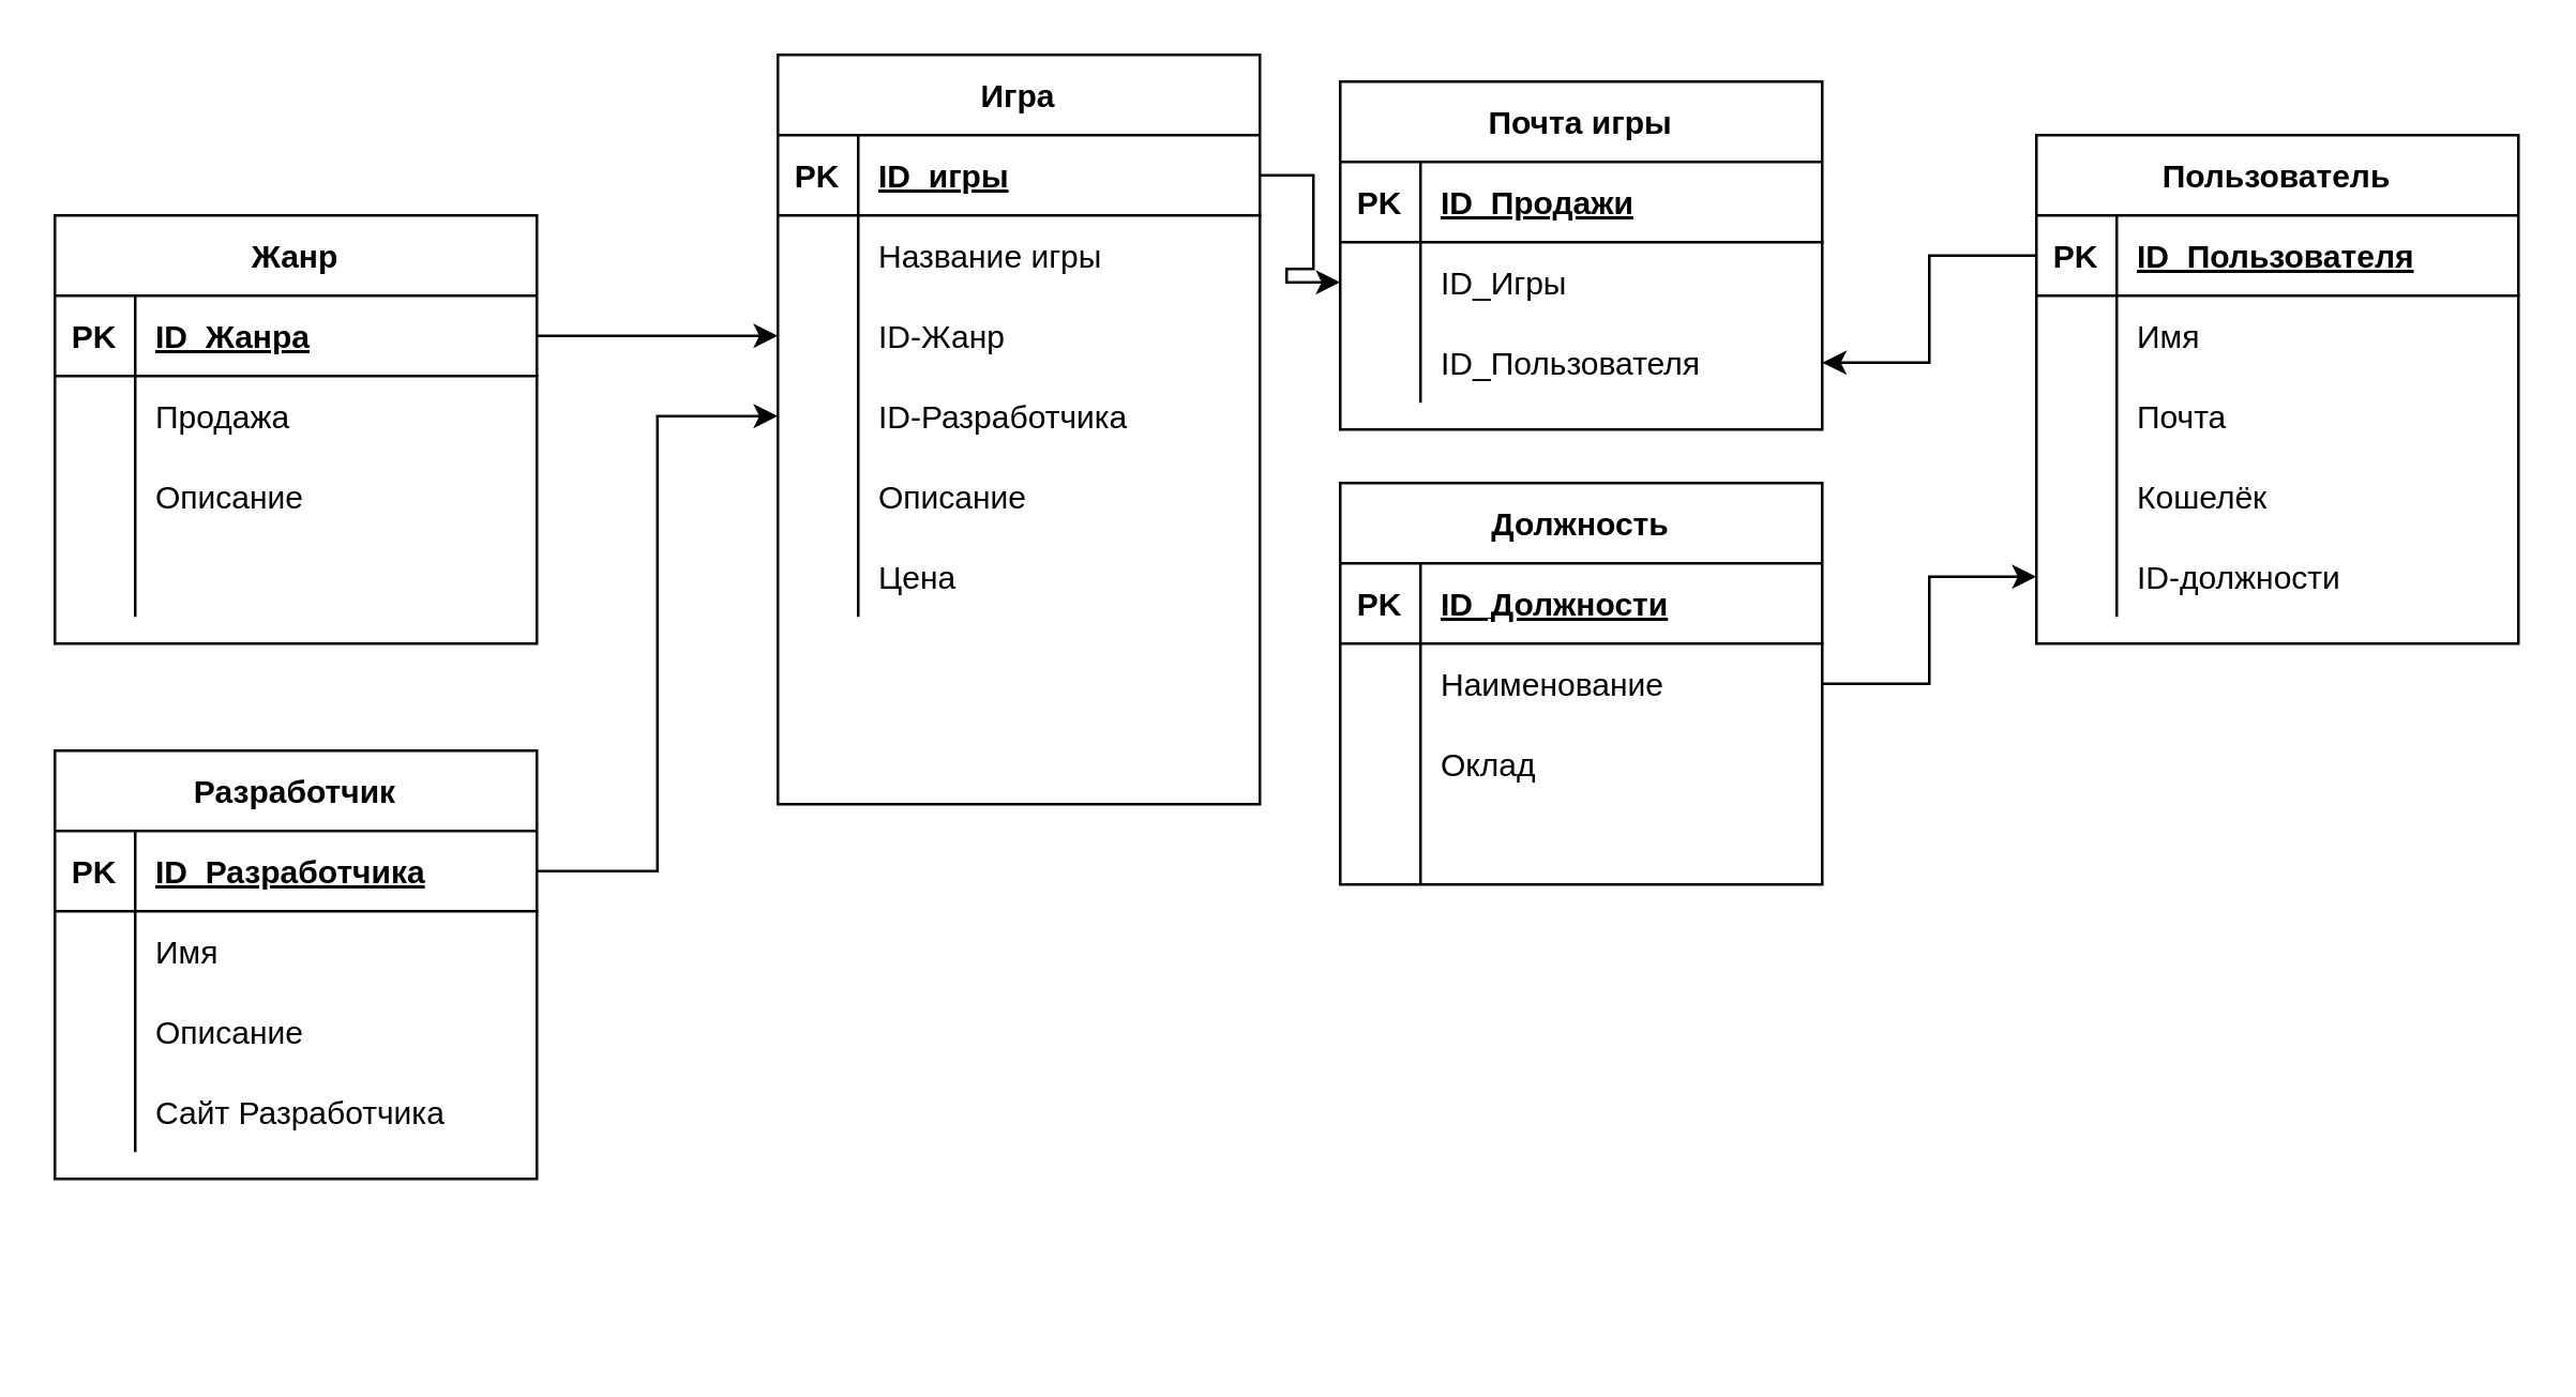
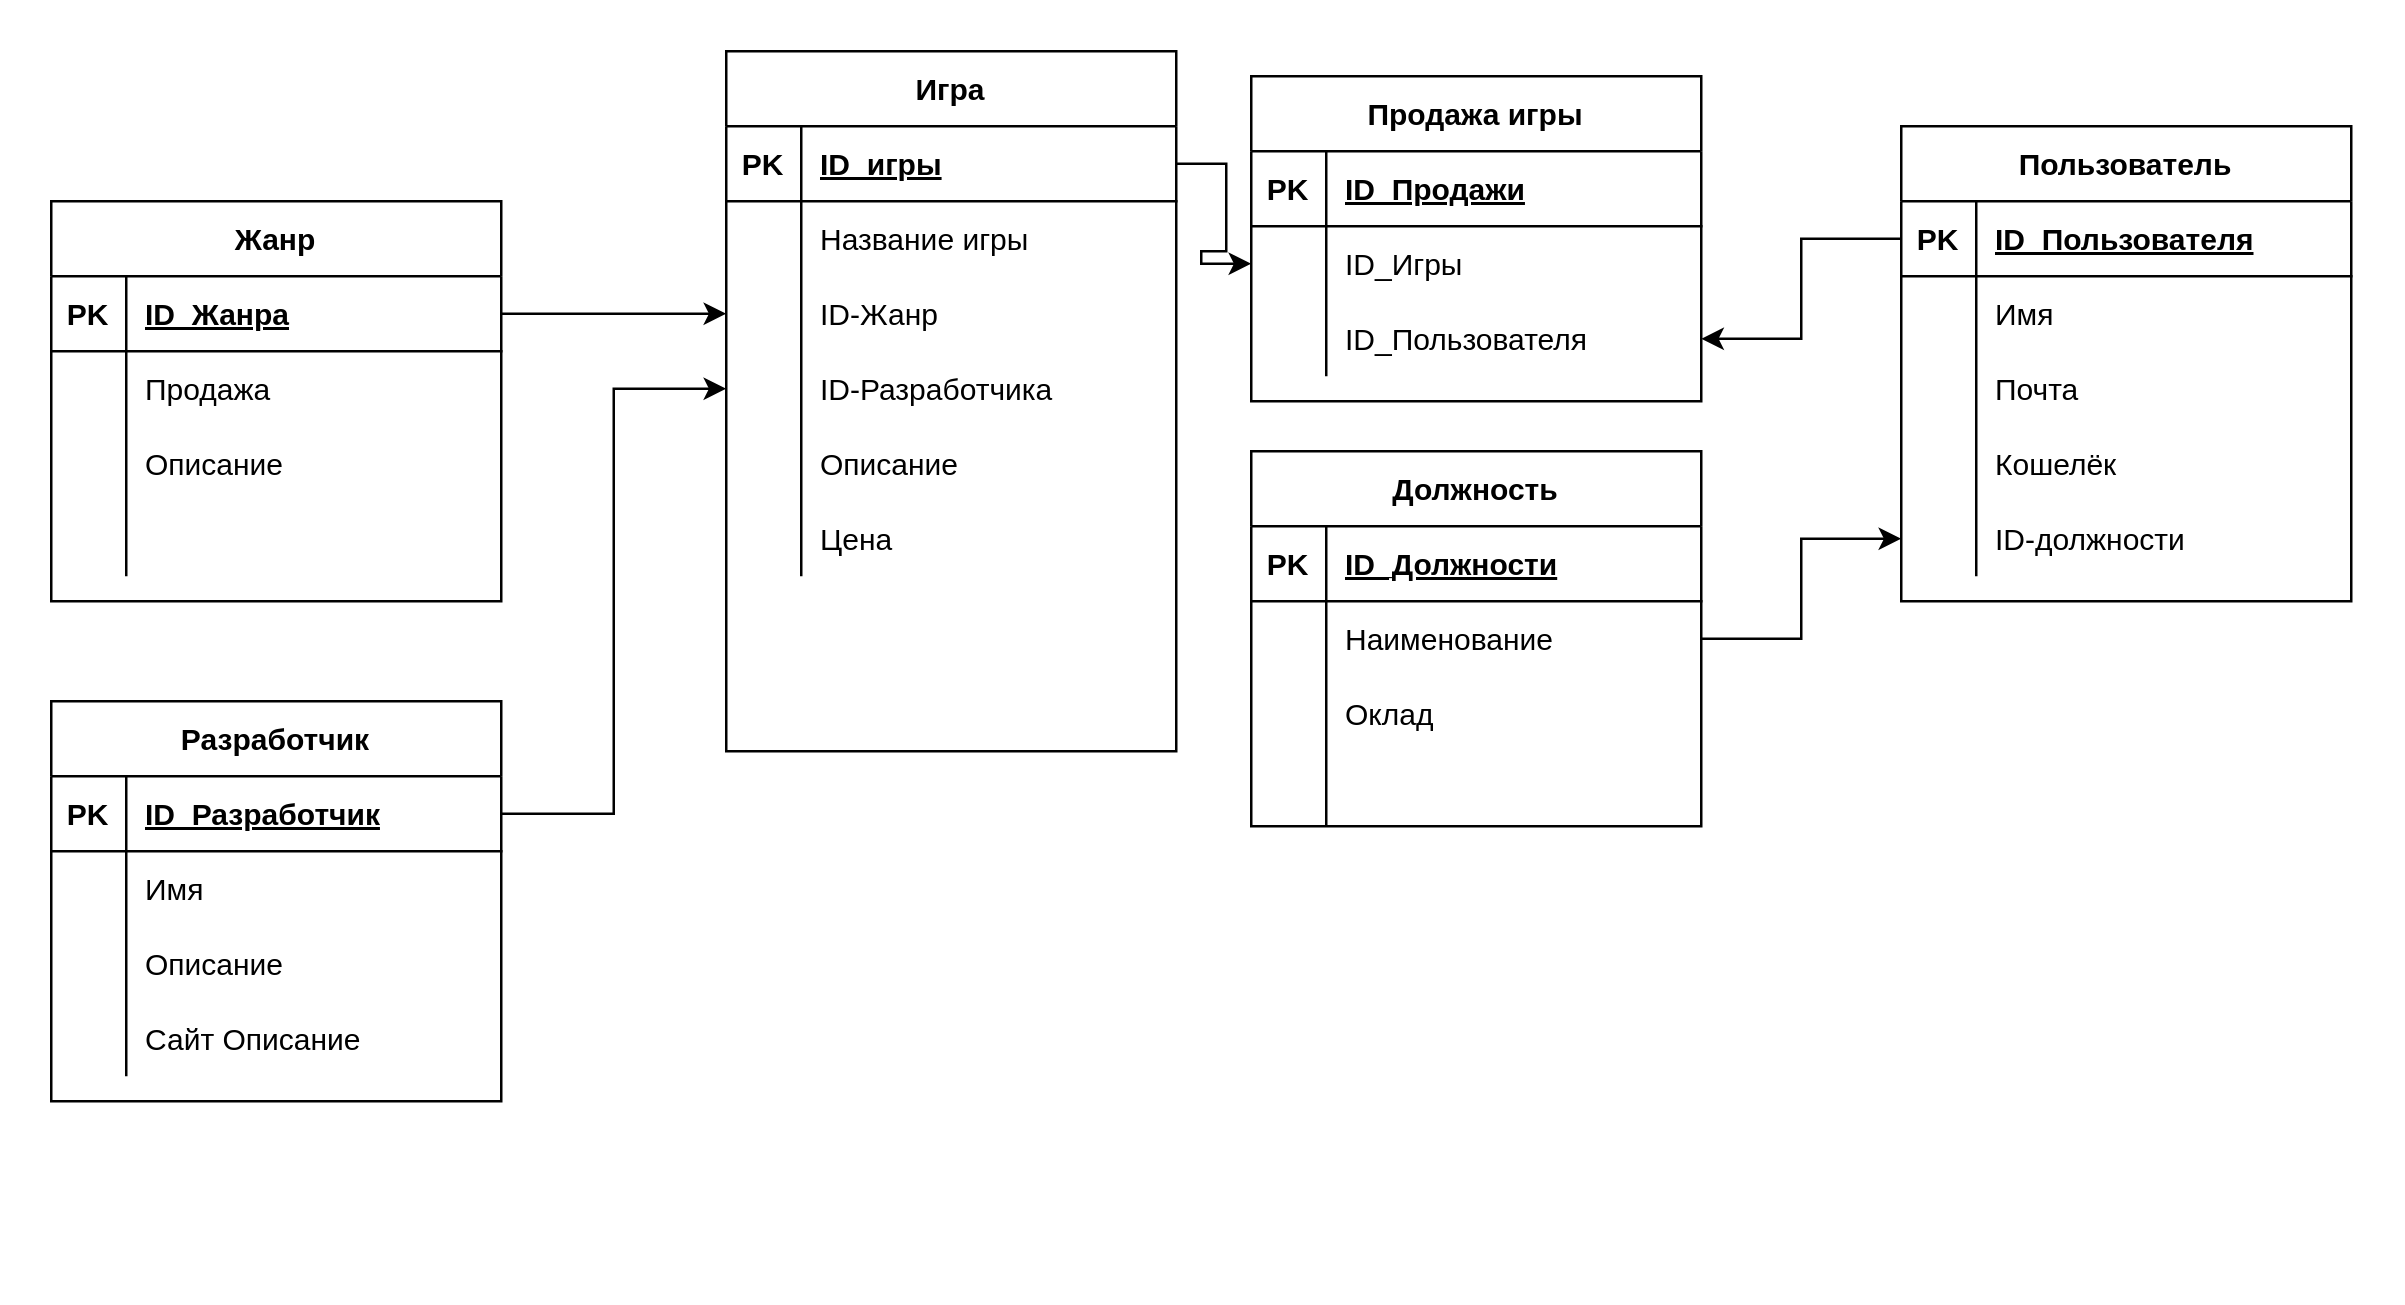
- <mxCell id="64" value="Почта игры" style="shape=table;startSize=30;container=1;collapsible=1;childLayout=tableLayout;fixedRows=1;rowLines=0;fontStyle=1;align=center;resizeLast=1;" parent="1" vertex="1"><mxGeometry x="500" y="30" width="180" height="130" as="geometry" /></mxCell>
+ <mxCell id="64" value="Продажа игры" style="shape=table;startSize=30;container=1;collapsible=1;childLayout=tableLayout;fixedRows=1;rowLines=0;fontStyle=1;align=center;resizeLast=1;" parent="1" vertex="1"><mxGeometry x="500" y="30" width="180" height="130" as="geometry" /></mxCell>
- <mxCell id="53" value="ID_Разработчика" style="shape=partialRectangle;connectable=0;fillColor=none;top=0;left=0;bottom=0;right=0;align=left;spacingLeft=6;fontStyle=5;overflow=hidden;" parent="51" vertex="1"><mxGeometry x="30" width="150" height="30" as="geometry"><mxRectangle width="150" height="30" as="alternateBounds" /></mxGeometry></mxCell>
+ <mxCell id="53" value="ID_Разработчик" style="shape=partialRectangle;connectable=0;fillColor=none;top=0;left=0;bottom=0;right=0;align=left;spacingLeft=6;fontStyle=5;overflow=hidden;" parent="51" vertex="1"><mxGeometry x="30" width="150" height="30" as="geometry"><mxRectangle width="150" height="30" as="alternateBounds" /></mxGeometry></mxCell>
- <mxCell id="62" value="Сайт Разработчика" style="shape=partialRectangle;connectable=0;fillColor=none;top=0;left=0;bottom=0;right=0;align=left;spacingLeft=6;overflow=hidden;" parent="60" vertex="1"><mxGeometry x="30" width="150" height="30" as="geometry"><mxRectangle width="150" height="30" as="alternateBounds" /></mxGeometry></mxCell>
+ <mxCell id="62" value="Сайт Описание" style="shape=partialRectangle;connectable=0;fillColor=none;top=0;left=0;bottom=0;right=0;align=left;spacingLeft=6;overflow=hidden;" parent="60" vertex="1"><mxGeometry x="30" width="150" height="30" as="geometry"><mxRectangle width="150" height="30" as="alternateBounds" /></mxGeometry></mxCell>
